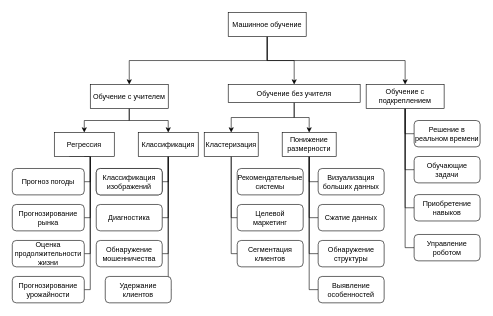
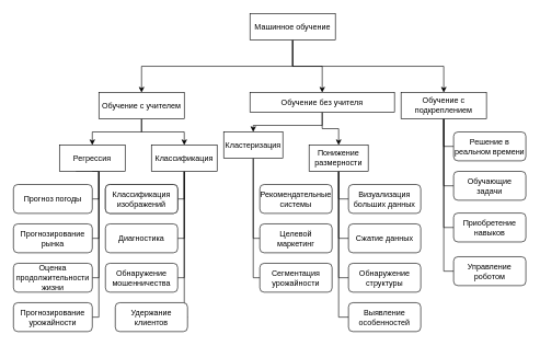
- <mxCell id="29" value="Кластеризация" style="rounded=0;whiteSpace=wrap;html=1;" parent="1" vertex="1"><mxGeometry x="340" y="220" width="90" height="40" as="geometry" /></mxCell>
+ <mxCell id="29" value="Кластеризация" style="rounded=0;whiteSpace=wrap;html=1;" parent="1" vertex="1"><mxGeometry x="340" y="200" width="90" height="40" as="geometry" /></mxCell>
- <mxCell id="47" value="Сегментация клиентов" style="rounded=1;whiteSpace=wrap;html=1;" vertex="1" parent="1"><mxGeometry x="395" y="400" width="110" height="44" as="geometry" /></mxCell>
+ <mxCell id="47" value="Сегментация урожайности" style="rounded=1;whiteSpace=wrap;html=1;" vertex="1" parent="1"><mxGeometry x="395" y="400" width="110" height="44" as="geometry" /></mxCell>
